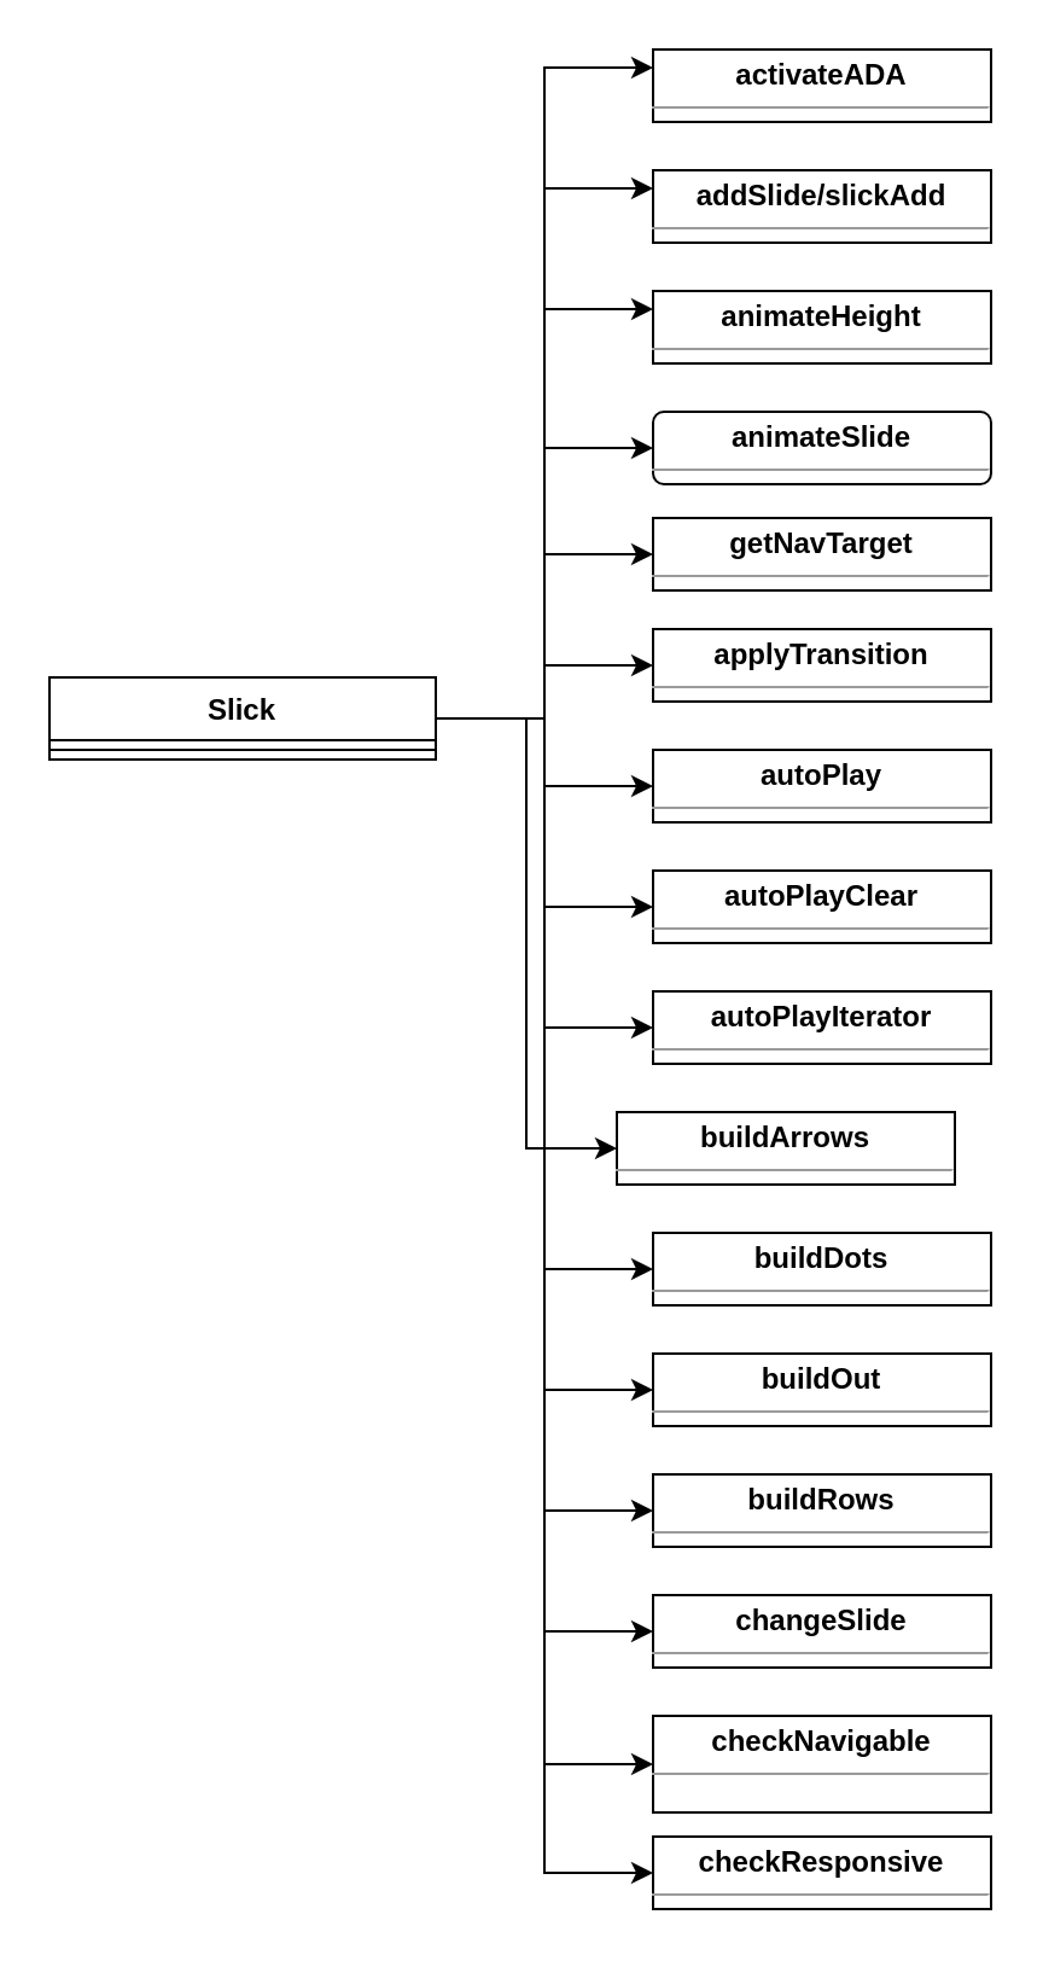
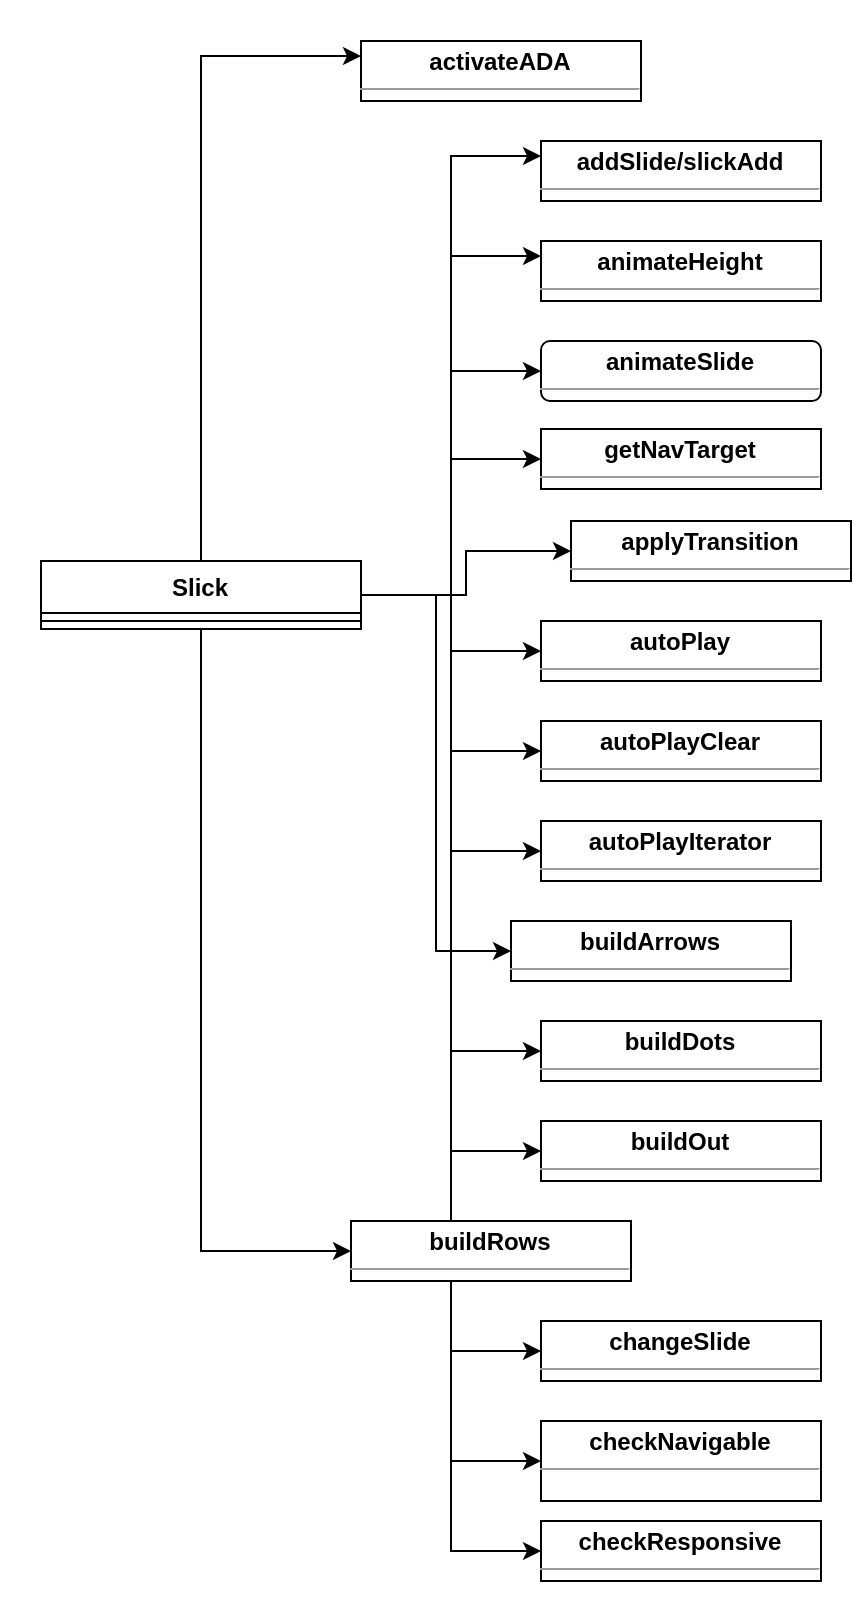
- <mxCell id="20" value="&lt;p style=&quot;margin:0px;margin-top:4px;text-align:center;&quot;&gt;&lt;b&gt;activateADA&lt;/b&gt;&lt;br&gt;&lt;/p&gt;&lt;hr size=&quot;1&quot;&gt;&lt;div style=&quot;height:2px;&quot;&gt;&lt;/div&gt;" style="verticalAlign=top;align=left;overflow=fill;fontSize=12;fontFamily=Helvetica;html=1;" vertex="1" parent="1"><mxGeometry x="270" y="20" width="140" height="30" as="geometry" /></mxCell>
+ <mxCell id="20" value="&lt;p style=&quot;margin:0px;margin-top:4px;text-align:center;&quot;&gt;&lt;b&gt;activateADA&lt;/b&gt;&lt;br&gt;&lt;/p&gt;&lt;hr size=&quot;1&quot;&gt;&lt;div style=&quot;height:2px;&quot;&gt;&lt;/div&gt;" style="verticalAlign=top;align=left;overflow=fill;fontSize=12;fontFamily=Helvetica;html=1;" vertex="1" parent="1"><mxGeometry x="180" y="20" width="140" height="30" as="geometry" /></mxCell>
- <mxCell id="25" value="&lt;p style=&quot;margin:0px;margin-top:4px;text-align:center;&quot;&gt;&lt;b&gt;applyTransition&lt;/b&gt;&lt;/p&gt;&lt;hr size=&quot;1&quot;&gt;&lt;div style=&quot;height:2px;&quot;&gt;&lt;/div&gt;" style="verticalAlign=top;align=left;overflow=fill;fontSize=12;fontFamily=Helvetica;html=1;" vertex="1" parent="1"><mxGeometry x="270" y="260" width="140" height="30" as="geometry" /></mxCell>
+ <mxCell id="25" value="&lt;p style=&quot;margin:0px;margin-top:4px;text-align:center;&quot;&gt;&lt;b&gt;applyTransition&lt;/b&gt;&lt;/p&gt;&lt;hr size=&quot;1&quot;&gt;&lt;div style=&quot;height:2px;&quot;&gt;&lt;/div&gt;" style="verticalAlign=top;align=left;overflow=fill;fontSize=12;fontFamily=Helvetica;html=1;" vertex="1" parent="1"><mxGeometry x="285" y="260" width="140" height="30" as="geometry" /></mxCell>
- <mxCell id="32" value="&lt;p style=&quot;margin:0px;margin-top:4px;text-align:center;&quot;&gt;&lt;b&gt;buildRows&lt;/b&gt;&lt;/p&gt;&lt;hr size=&quot;1&quot;&gt;&lt;div style=&quot;height:2px;&quot;&gt;&lt;/div&gt;" style="verticalAlign=top;align=left;overflow=fill;fontSize=12;fontFamily=Helvetica;html=1;" vertex="1" parent="1"><mxGeometry x="270" y="610" width="140" height="30" as="geometry" /></mxCell>
+ <mxCell id="32" value="&lt;p style=&quot;margin:0px;margin-top:4px;text-align:center;&quot;&gt;&lt;b&gt;buildRows&lt;/b&gt;&lt;/p&gt;&lt;hr size=&quot;1&quot;&gt;&lt;div style=&quot;height:2px;&quot;&gt;&lt;/div&gt;" style="verticalAlign=top;align=left;overflow=fill;fontSize=12;fontFamily=Helvetica;html=1;" vertex="1" parent="1"><mxGeometry x="175" y="610" width="140" height="30" as="geometry" /></mxCell>
